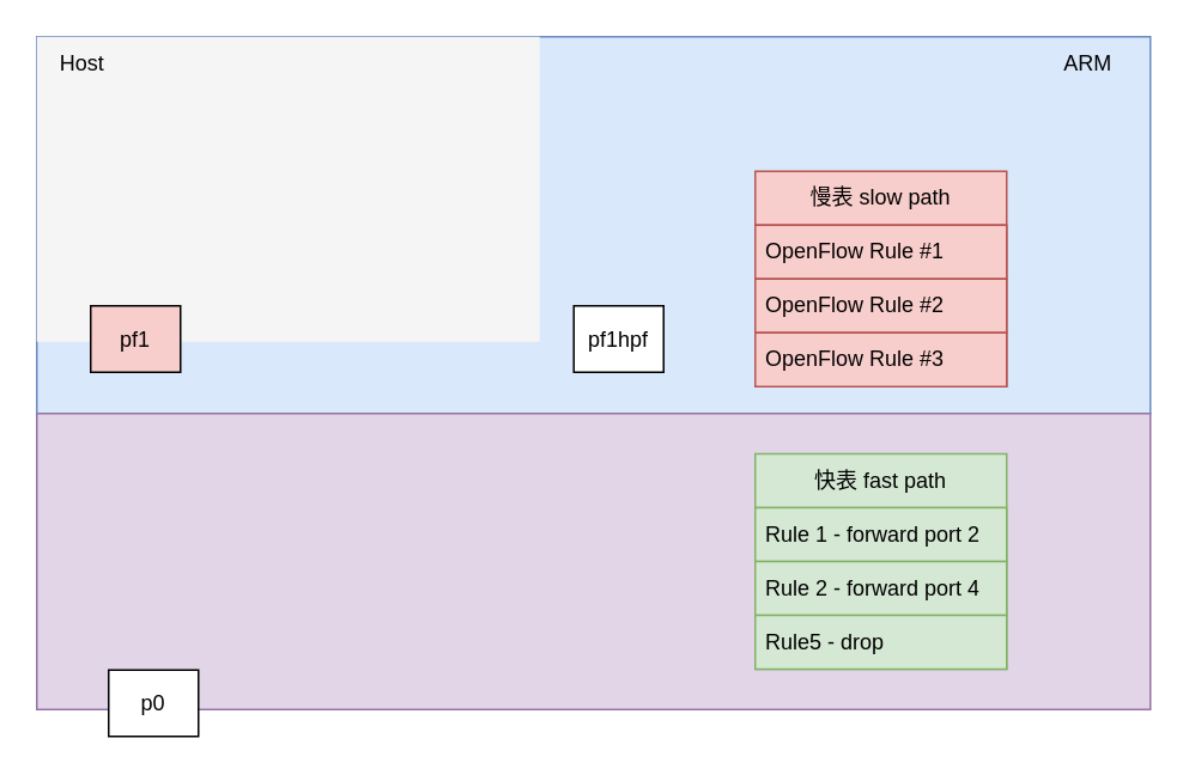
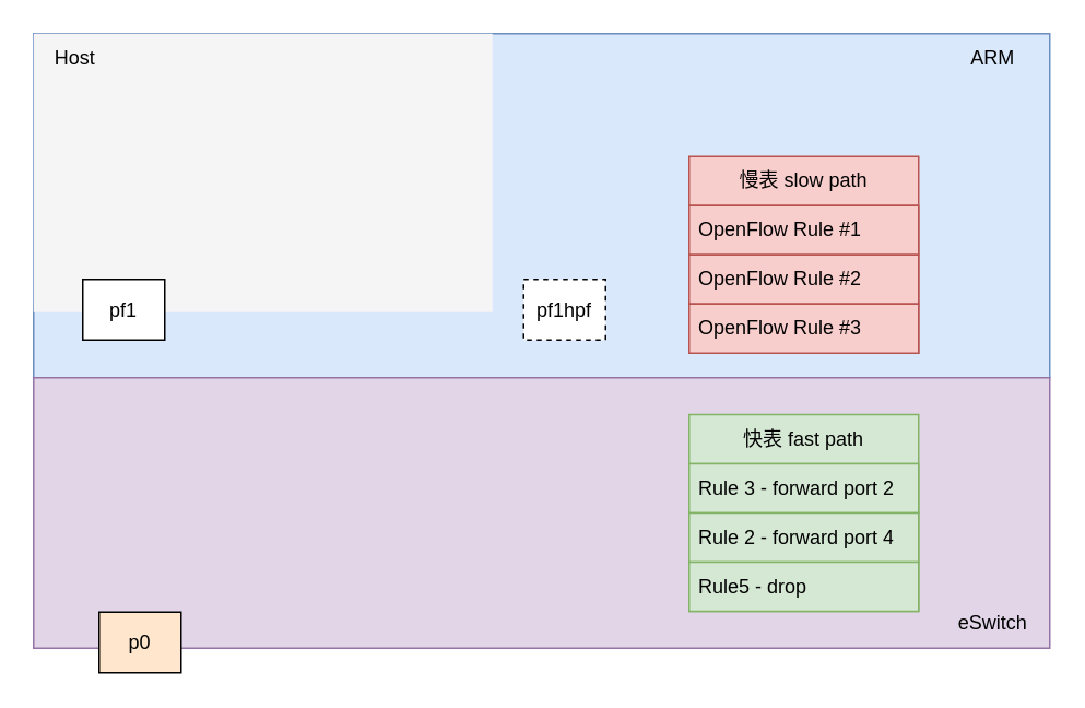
- <mxCell id="17" value="pf1" style="rounded=0;whiteSpace=wrap;html=1;fillColor=#f8cecc;" vertex="1" parent="1"><mxGeometry x="50" y="170" width="50" height="37" as="geometry" /></mxCell>
+ <mxCell id="17" value="pf1" style="rounded=0;whiteSpace=wrap;html=1;" vertex="1" parent="1"><mxGeometry x="50" y="170" width="50" height="37" as="geometry" /></mxCell>
- <mxCell id="18" value="pf1hpf" style="rounded=0;whiteSpace=wrap;html=1;" vertex="1" parent="1"><mxGeometry x="319" y="170" width="50" height="37" as="geometry" /></mxCell>
+ <mxCell id="18" value="pf1hpf" style="rounded=0;whiteSpace=wrap;html=1;dashed=1;" vertex="1" parent="1"><mxGeometry x="319" y="170" width="50" height="37" as="geometry" /></mxCell>
- <mxCell id="5" value="Rule 1 - forward port 2" style="text;align=left;verticalAlign=middle;spacingLeft=4;spacingRight=4;overflow=hidden;points=[[0,0.5],[1,0.5]];portConstraint=eastwest;rotatable=0;whiteSpace=wrap;html=1;fillColor=#d5e8d4;strokeColor=#82b366;" vertex="1" parent="4"><mxGeometry y="30" width="140" height="30" as="geometry" /></mxCell>
+ <mxCell id="5" value="Rule 3 - forward port 2" style="text;align=left;verticalAlign=middle;spacingLeft=4;spacingRight=4;overflow=hidden;points=[[0,0.5],[1,0.5]];portConstraint=eastwest;rotatable=0;whiteSpace=wrap;html=1;fillColor=#d5e8d4;strokeColor=#82b366;" vertex="1" parent="4"><mxGeometry y="30" width="140" height="30" as="geometry" /></mxCell>
+ <mxCell id="12" value="eSwitch" style="text;html=1;align=center;verticalAlign=middle;resizable=0;points=[];autosize=1;strokeColor=none;fillColor=none;" vertex="1" parent="1"><mxGeometry x="570" y="365" width="70" height="30" as="geometry" /></mxCell>
- <mxCell id="16" value="p0" style="rounded=0;whiteSpace=wrap;html=1;" vertex="1" parent="1"><mxGeometry x="60" y="373" width="50" height="37" as="geometry" /></mxCell>
+ <mxCell id="16" value="p0" style="rounded=0;whiteSpace=wrap;html=1;fillColor=#ffe6cc;" vertex="1" parent="1"><mxGeometry x="60" y="373" width="50" height="37" as="geometry" /></mxCell>
